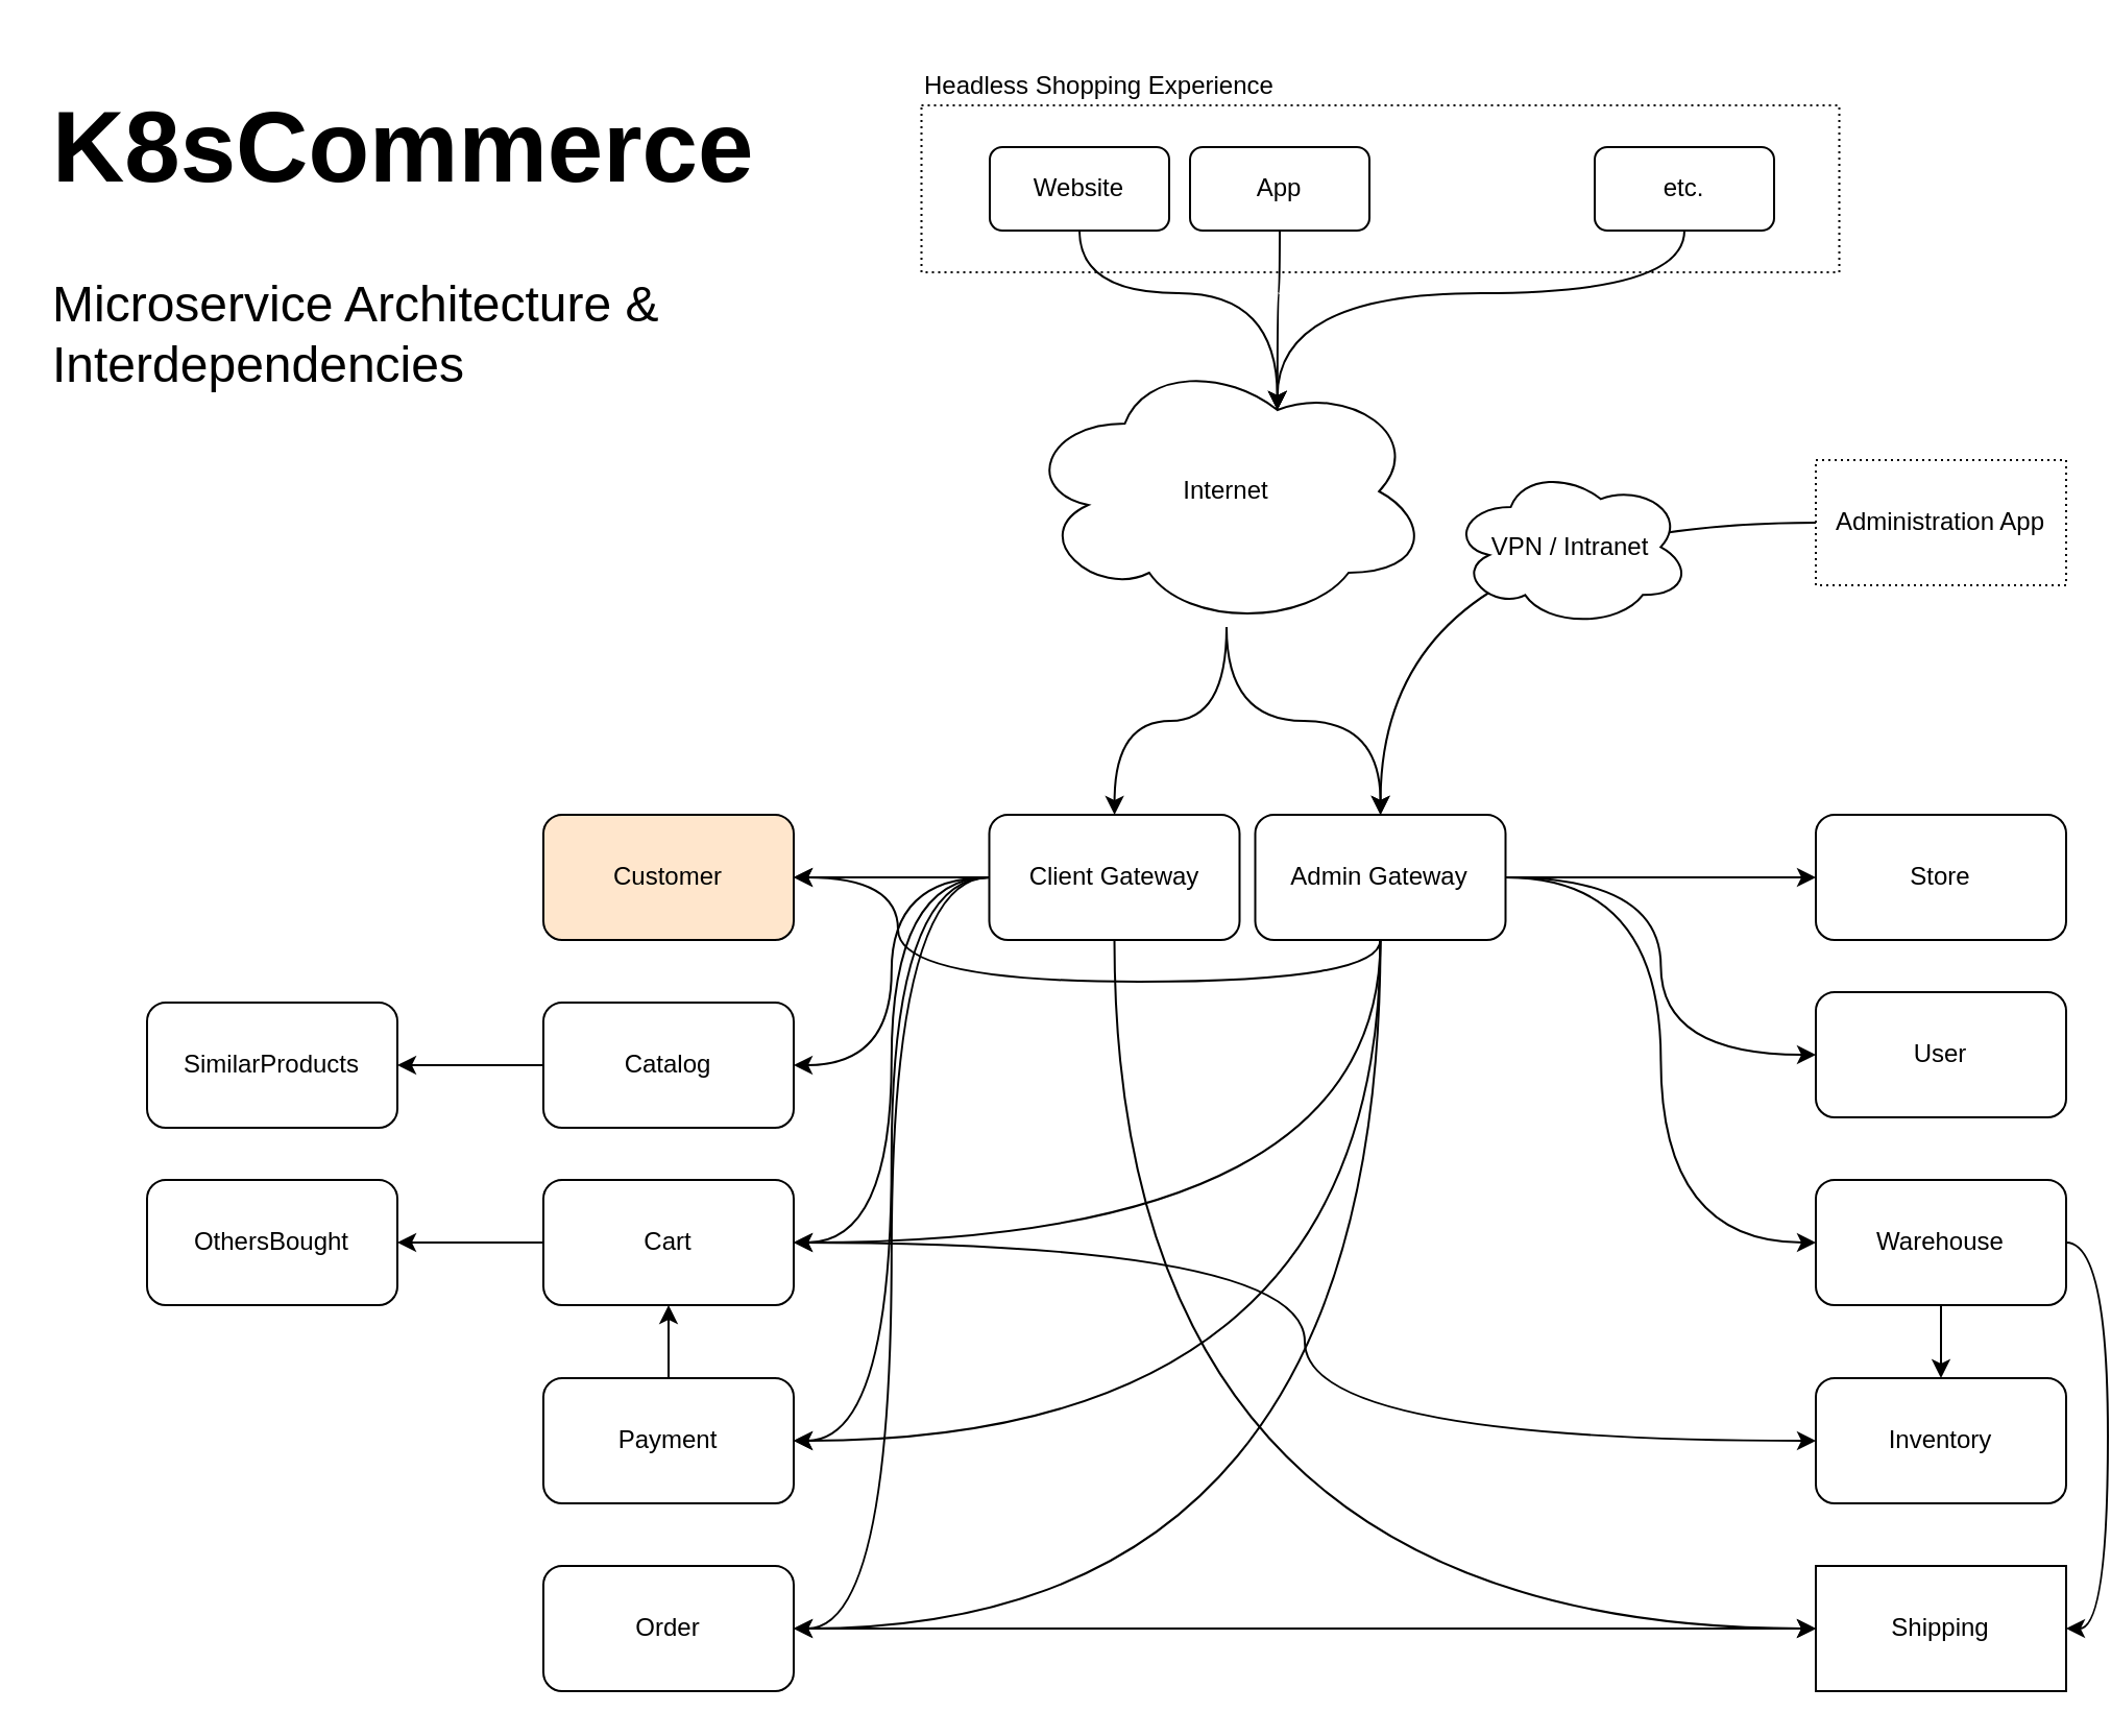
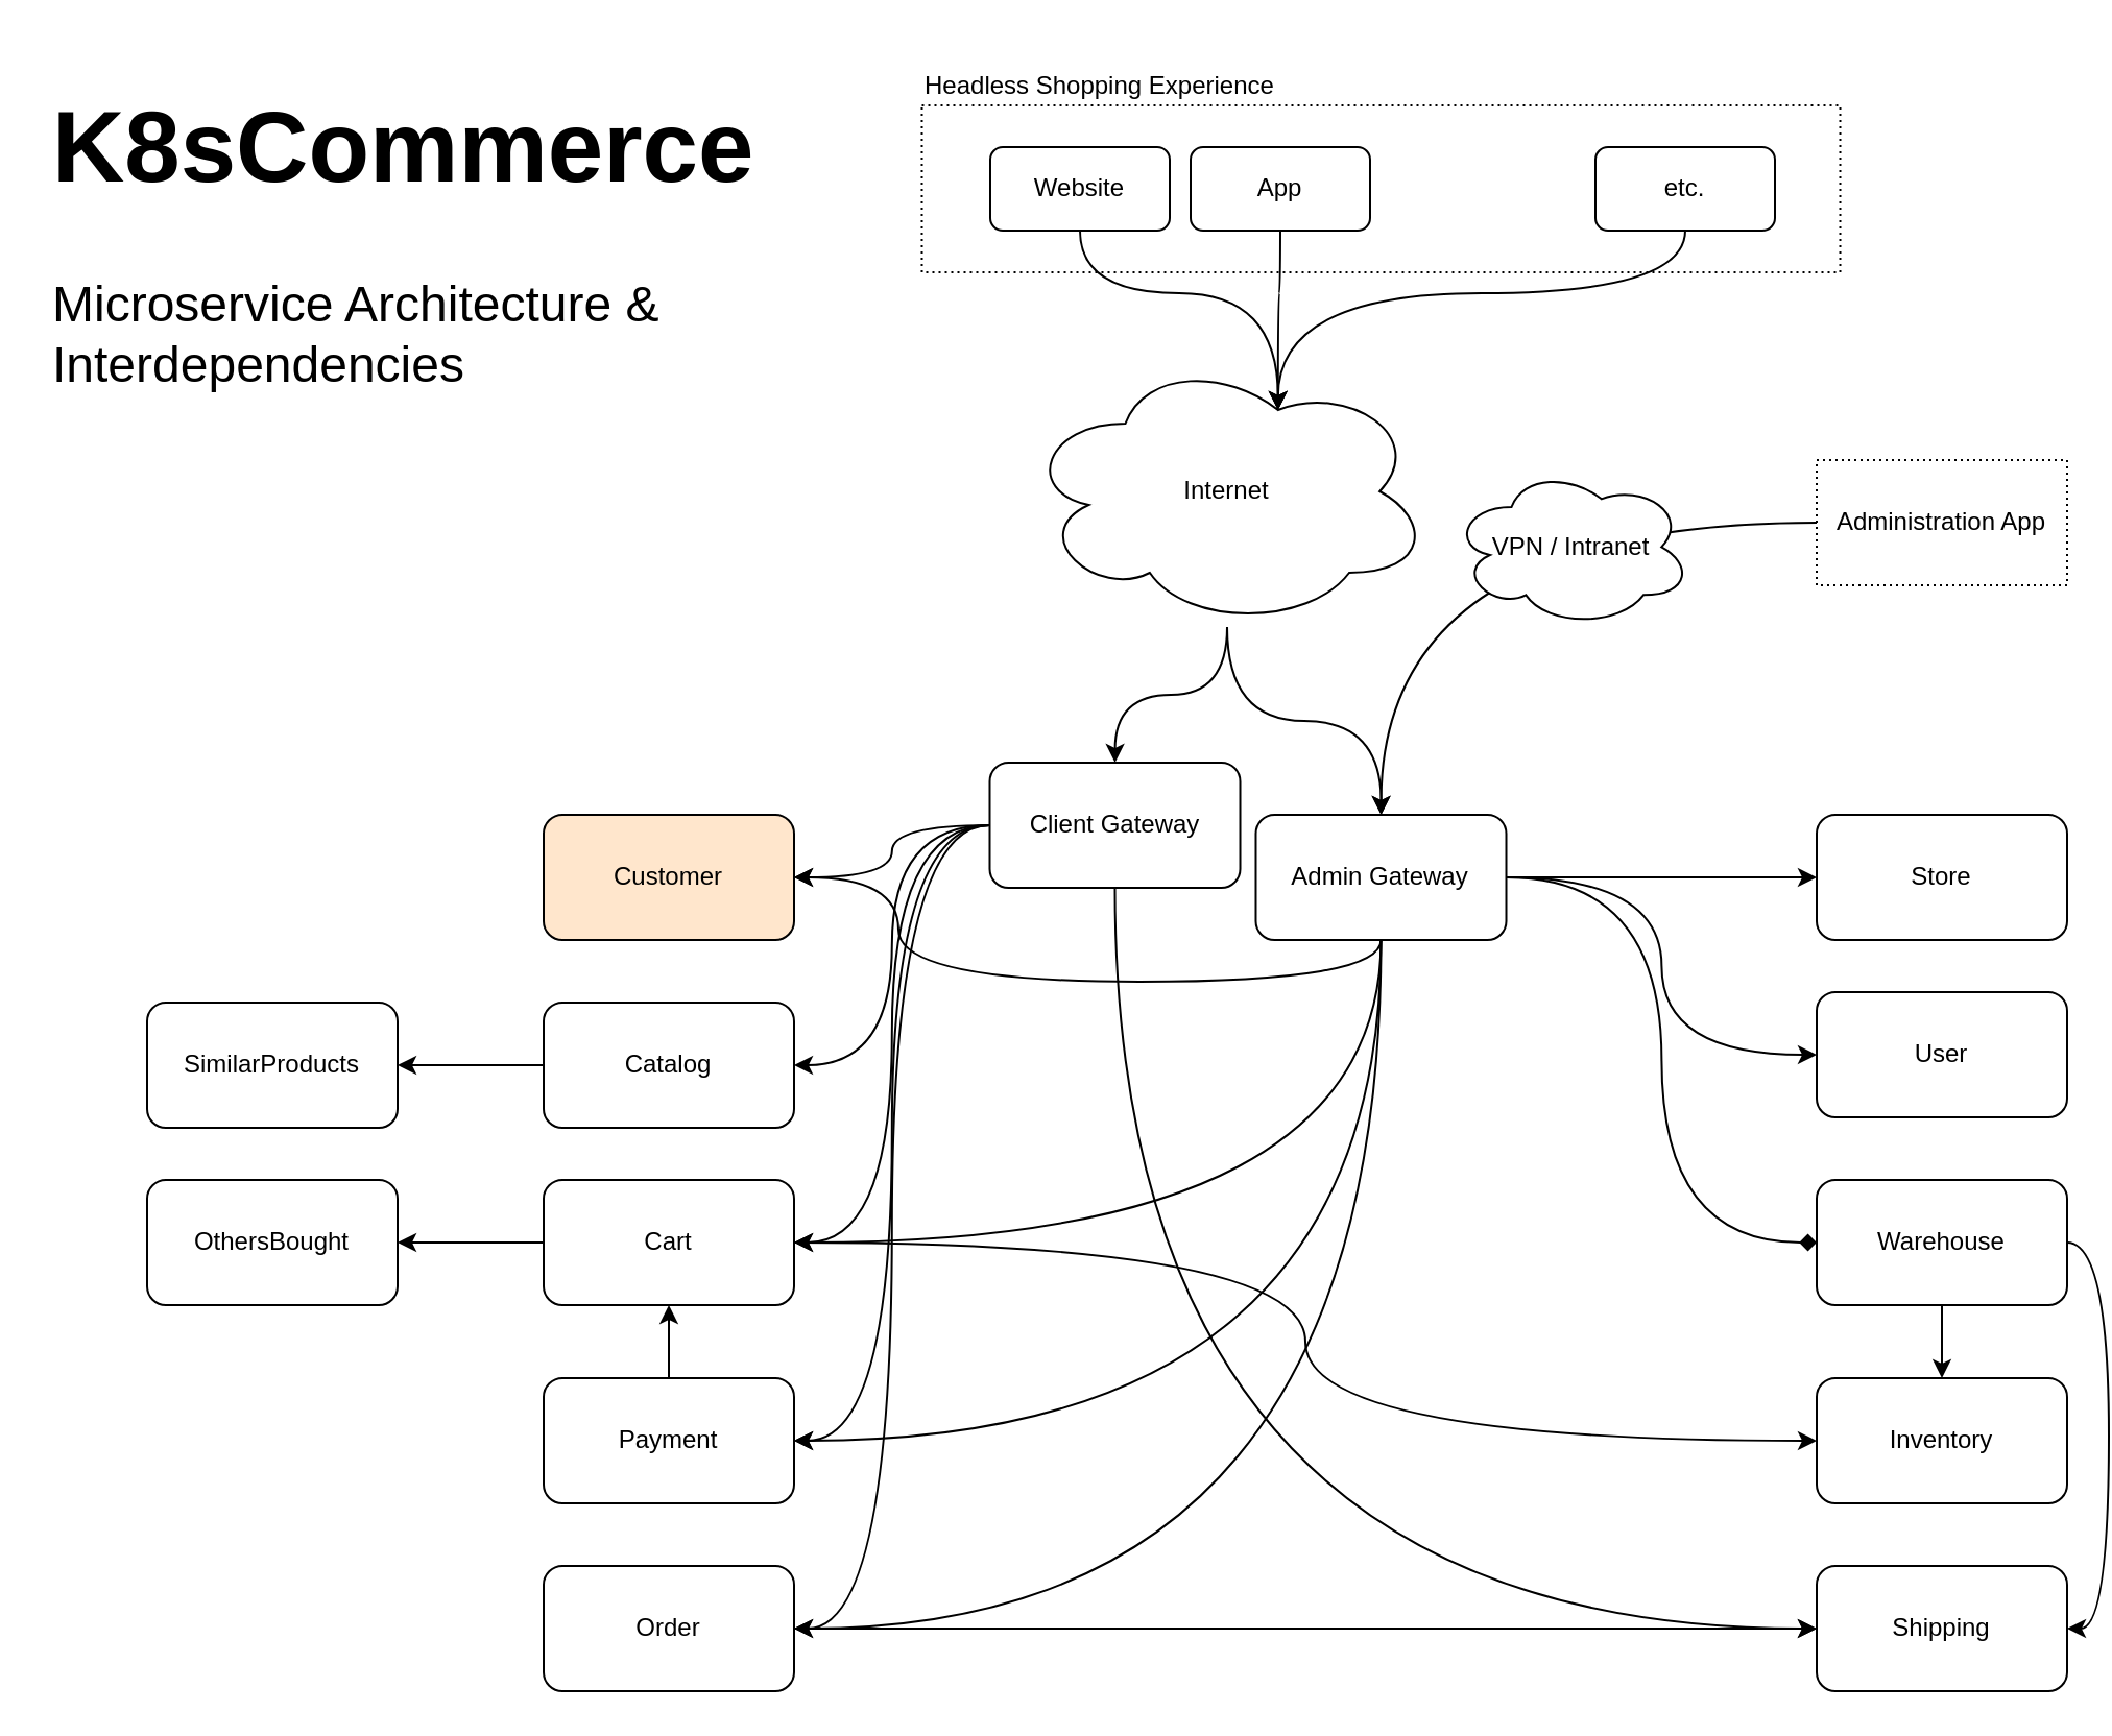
- <mxCell id="9" value="Client Gateway" style="rounded=1;whiteSpace=wrap;html=1;" vertex="1" parent="1"><mxGeometry x="473.75" y="390" width="120" height="60" as="geometry" /></mxCell>
+ <mxCell id="9" value="Client Gateway" style="rounded=1;whiteSpace=wrap;html=1;" vertex="1" parent="1"><mxGeometry x="473.75" y="365" width="120" height="60" as="geometry" /></mxCell>
- <mxCell id="15" style="edgeStyle=orthogonalEdgeStyle;rounded=1;orthogonalLoop=1;jettySize=auto;html=1;entryX=0;entryY=0.5;entryDx=0;entryDy=0;curved=1;" edge="1" parent="1" source="20" target="34"><mxGeometry relative="1" as="geometry" /></mxCell>
+ <mxCell id="15" style="edgeStyle=orthogonalEdgeStyle;rounded=1;orthogonalLoop=1;jettySize=auto;html=1;entryX=0;entryY=0.5;entryDx=0;entryDy=0;curved=1;endArrow=diamond;" edge="1" parent="1" source="20" target="34"><mxGeometry relative="1" as="geometry" /></mxCell>
- <mxCell id="28" value="Shipping" style="whiteSpace=wrap;html=1;rounded=0;" vertex="1" parent="1"><mxGeometry x="870" y="750" width="120" height="60" as="geometry" /></mxCell>
+ <mxCell id="28" value="Shipping" style="rounded=1;whiteSpace=wrap;html=1;" vertex="1" parent="1"><mxGeometry x="870" y="750" width="120" height="60" as="geometry" /></mxCell>
